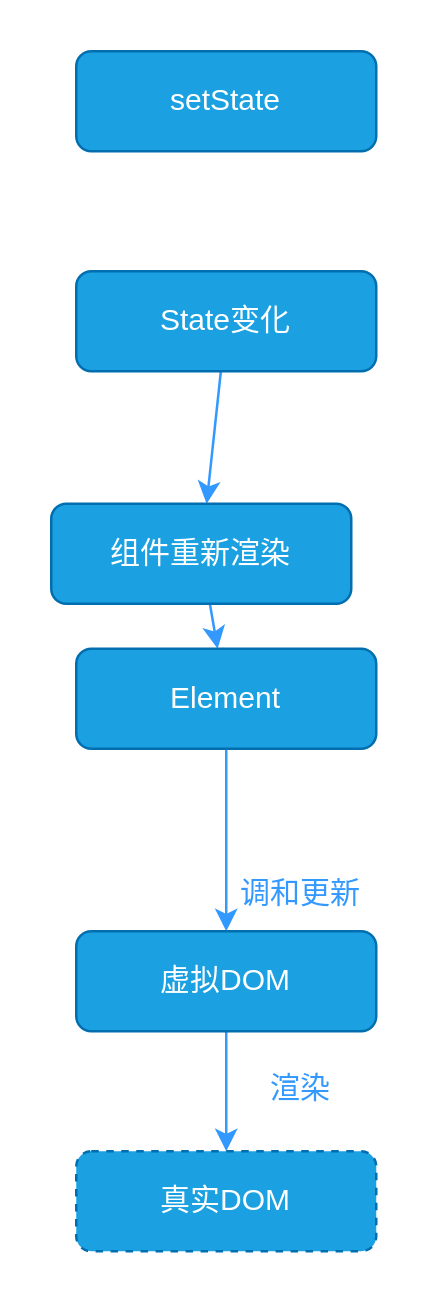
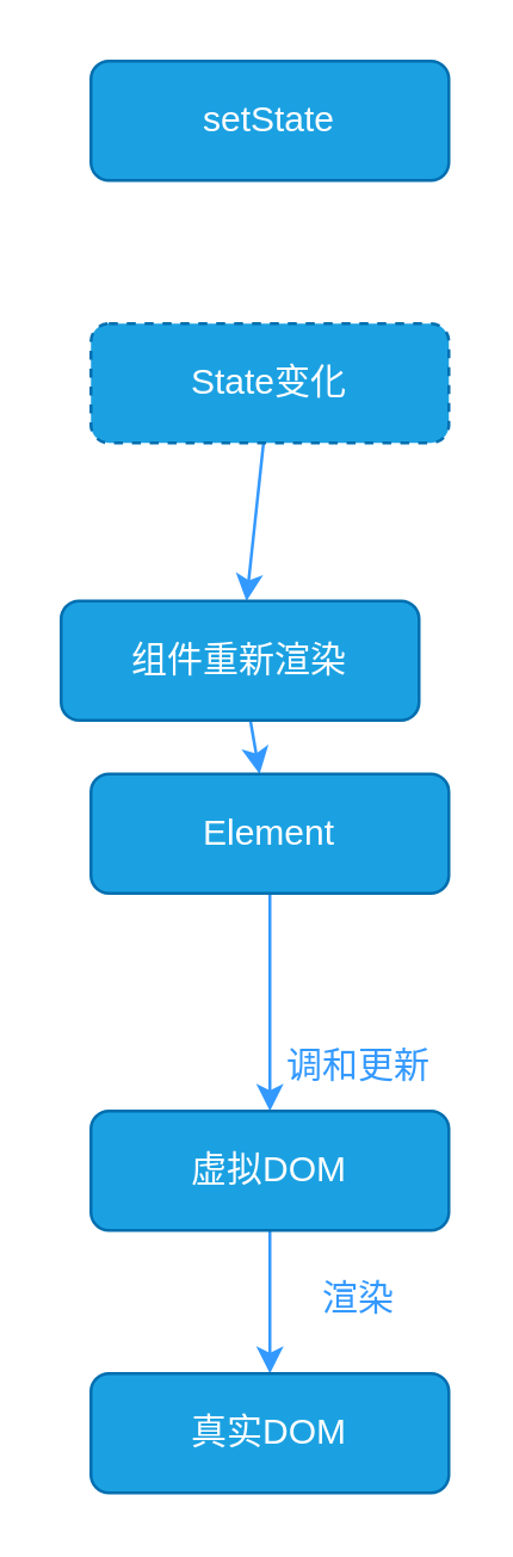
- <mxCell id="4" value="State变化" style="rounded=1;whiteSpace=wrap;html=1;fillColor=#1ba1e2;strokeColor=#006EAF;fontColor=#ffffff;" vertex="1" parent="1"><mxGeometry x="30" y="108" width="120" height="40" as="geometry" /></mxCell>
+ <mxCell id="4" value="State变化" style="rounded=1;whiteSpace=wrap;html=1;fillColor=#1ba1e2;strokeColor=#006EAF;fontColor=#ffffff;dashed=1;" vertex="1" parent="1"><mxGeometry x="30" y="108" width="120" height="40" as="geometry" /></mxCell>
- <mxCell id="11" value="真实DOM" style="rounded=1;whiteSpace=wrap;html=1;fillColor=#1ba1e2;strokeColor=#006EAF;fontColor=#ffffff;dashed=1;" vertex="1" parent="1"><mxGeometry x="30" y="460" width="120" height="40" as="geometry" /></mxCell>
+ <mxCell id="11" value="真实DOM" style="rounded=1;whiteSpace=wrap;html=1;fillColor=#1ba1e2;strokeColor=#006EAF;fontColor=#ffffff;" vertex="1" parent="1"><mxGeometry x="30" y="460" width="120" height="40" as="geometry" /></mxCell>
